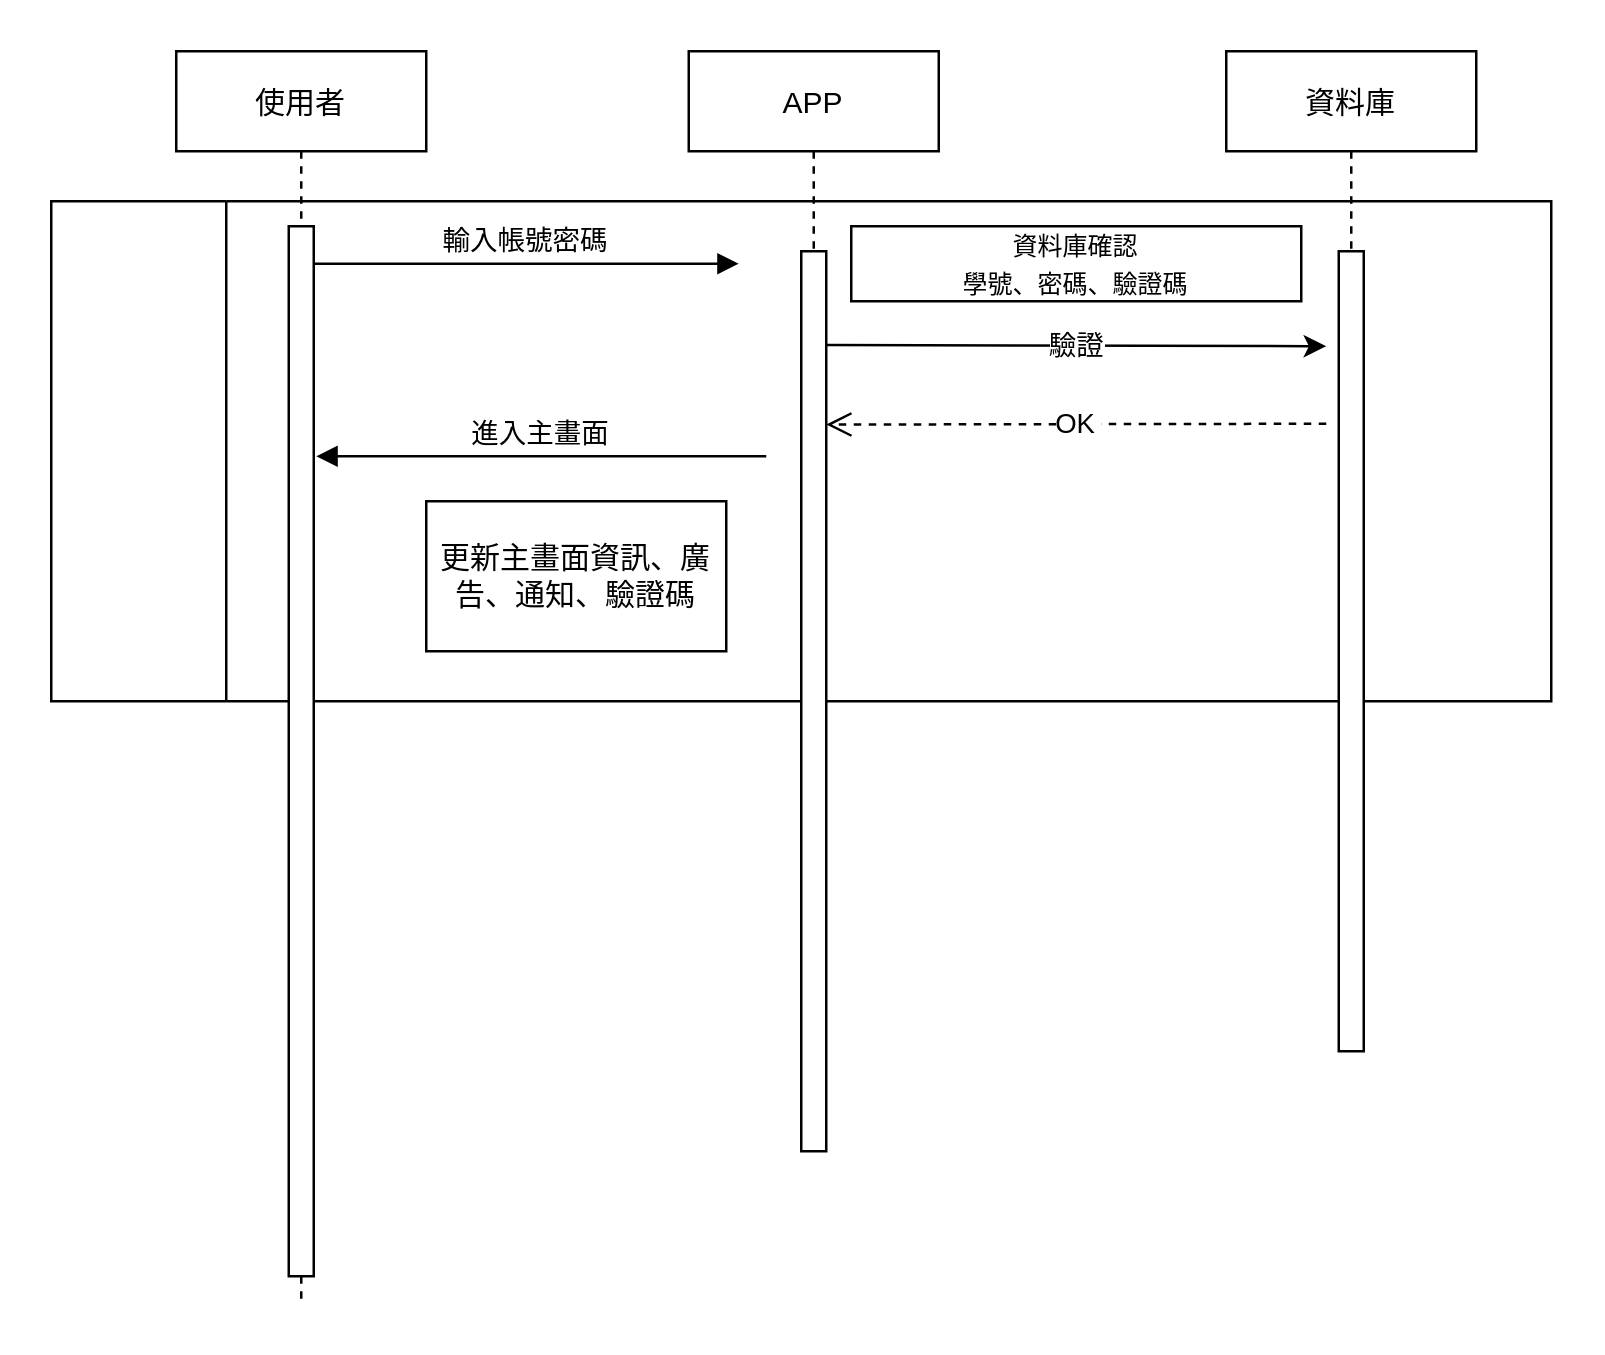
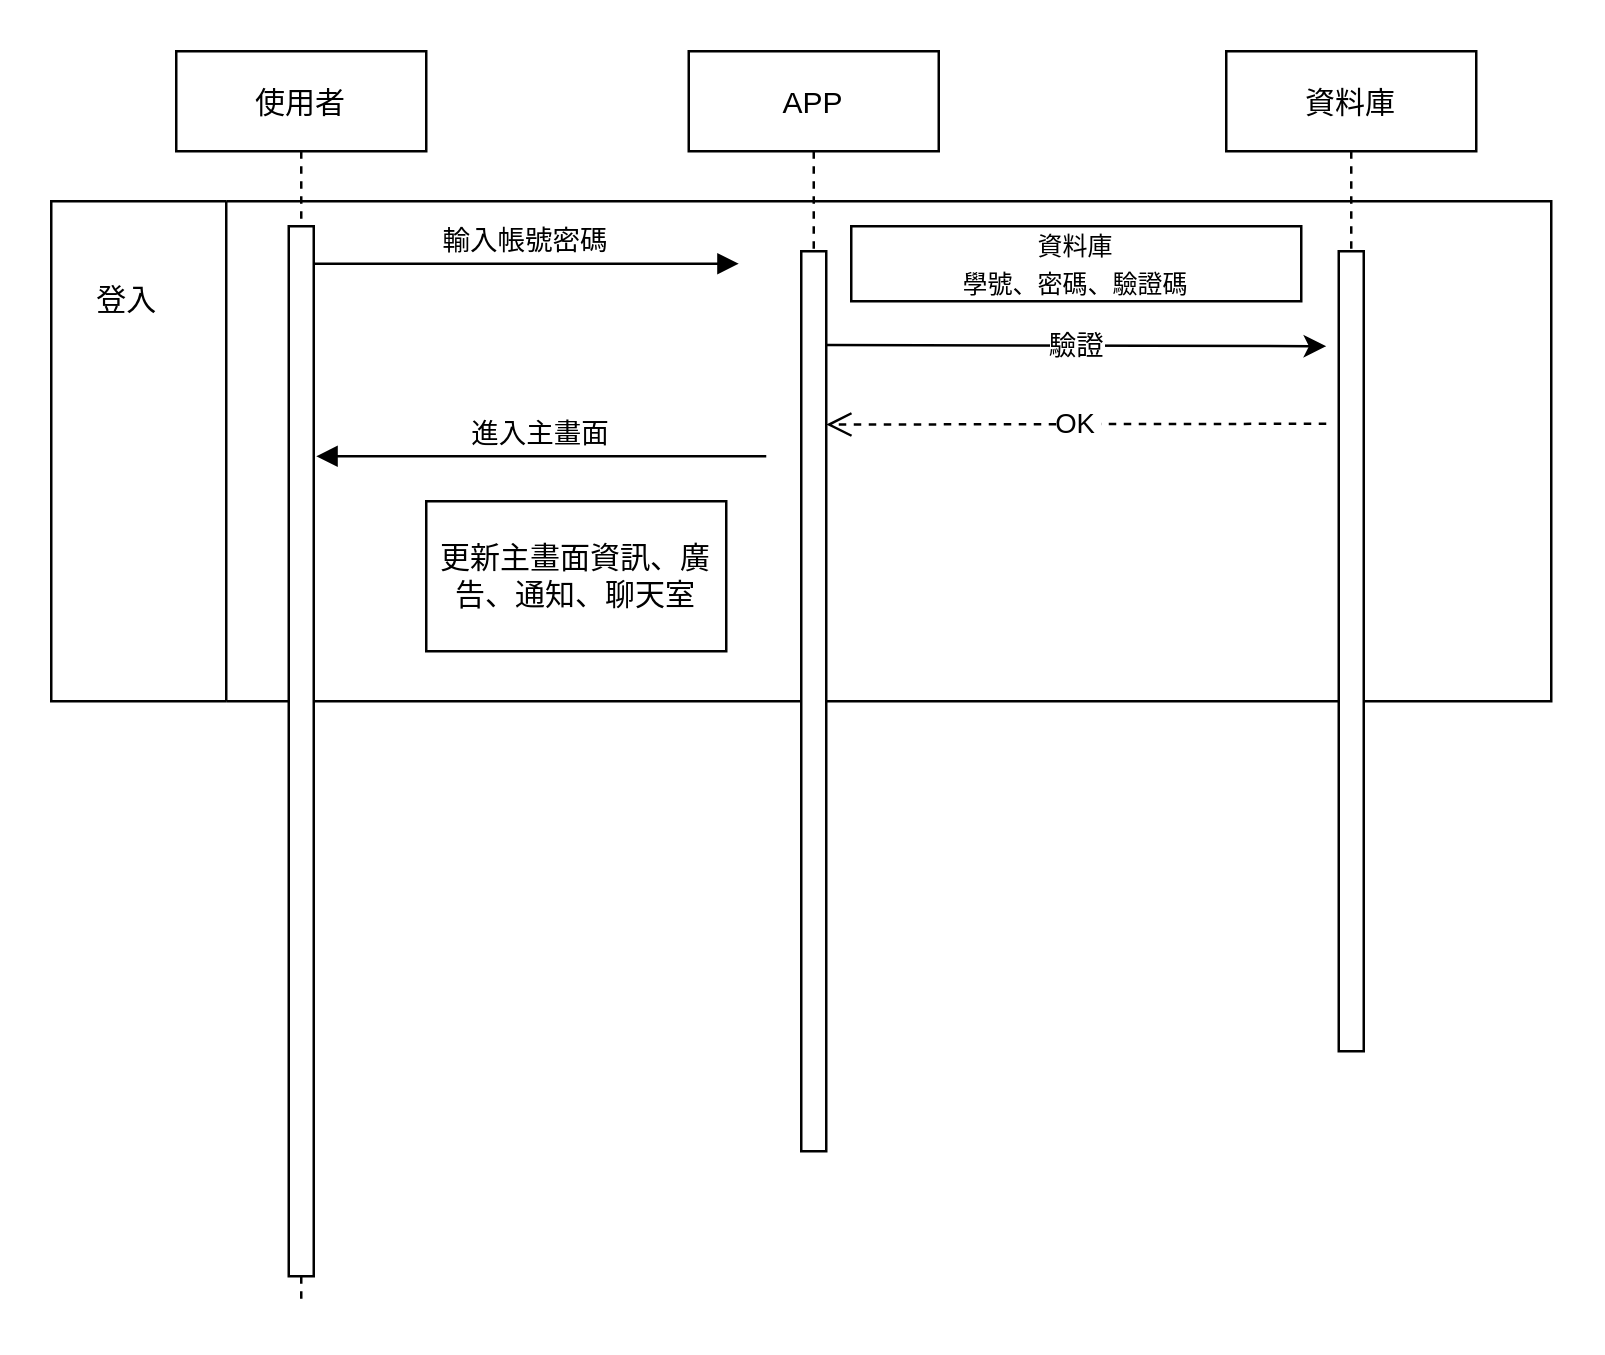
- <mxCell id="6" value="&lt;font style=&quot;font-size: 10px&quot;&gt;資料庫確認&lt;br&gt;學號、密碼、驗證碼&lt;/font&gt;" style="rounded=0;whiteSpace=wrap;html=1;" parent="2" vertex="1"><mxGeometry x="320" y="10" width="180" height="30" as="geometry" /></mxCell>
+ <mxCell id="6" value="&lt;font style=&quot;font-size: 10px&quot;&gt;資料庫&lt;br&gt;學號、密碼、驗證碼&lt;/font&gt;" style="rounded=0;whiteSpace=wrap;html=1;" parent="2" vertex="1"><mxGeometry x="320" y="10" width="180" height="30" as="geometry" /></mxCell>
+ <mxCell id="3" value="登入" style="text;html=1;resizable=0;autosize=1;align=center;verticalAlign=middle;points=[];fillColor=none;strokeColor=none;rounded=0;" parent="2" vertex="1"><mxGeometry x="10" y="30" width="40" height="20" as="geometry" /></mxCell>
- <mxCell id="9" value="更新主畫面資訊、廣告、通知、驗證碼" style="rounded=0;whiteSpace=wrap;html=1;" vertex="1" parent="7"><mxGeometry x="100" y="180" width="120" height="60" as="geometry" /></mxCell>
+ <mxCell id="9" value="更新主畫面資訊、廣告、通知、聊天室" style="rounded=0;whiteSpace=wrap;html=1;" vertex="1" parent="7"><mxGeometry x="100" y="180" width="120" height="60" as="geometry" /></mxCell>
